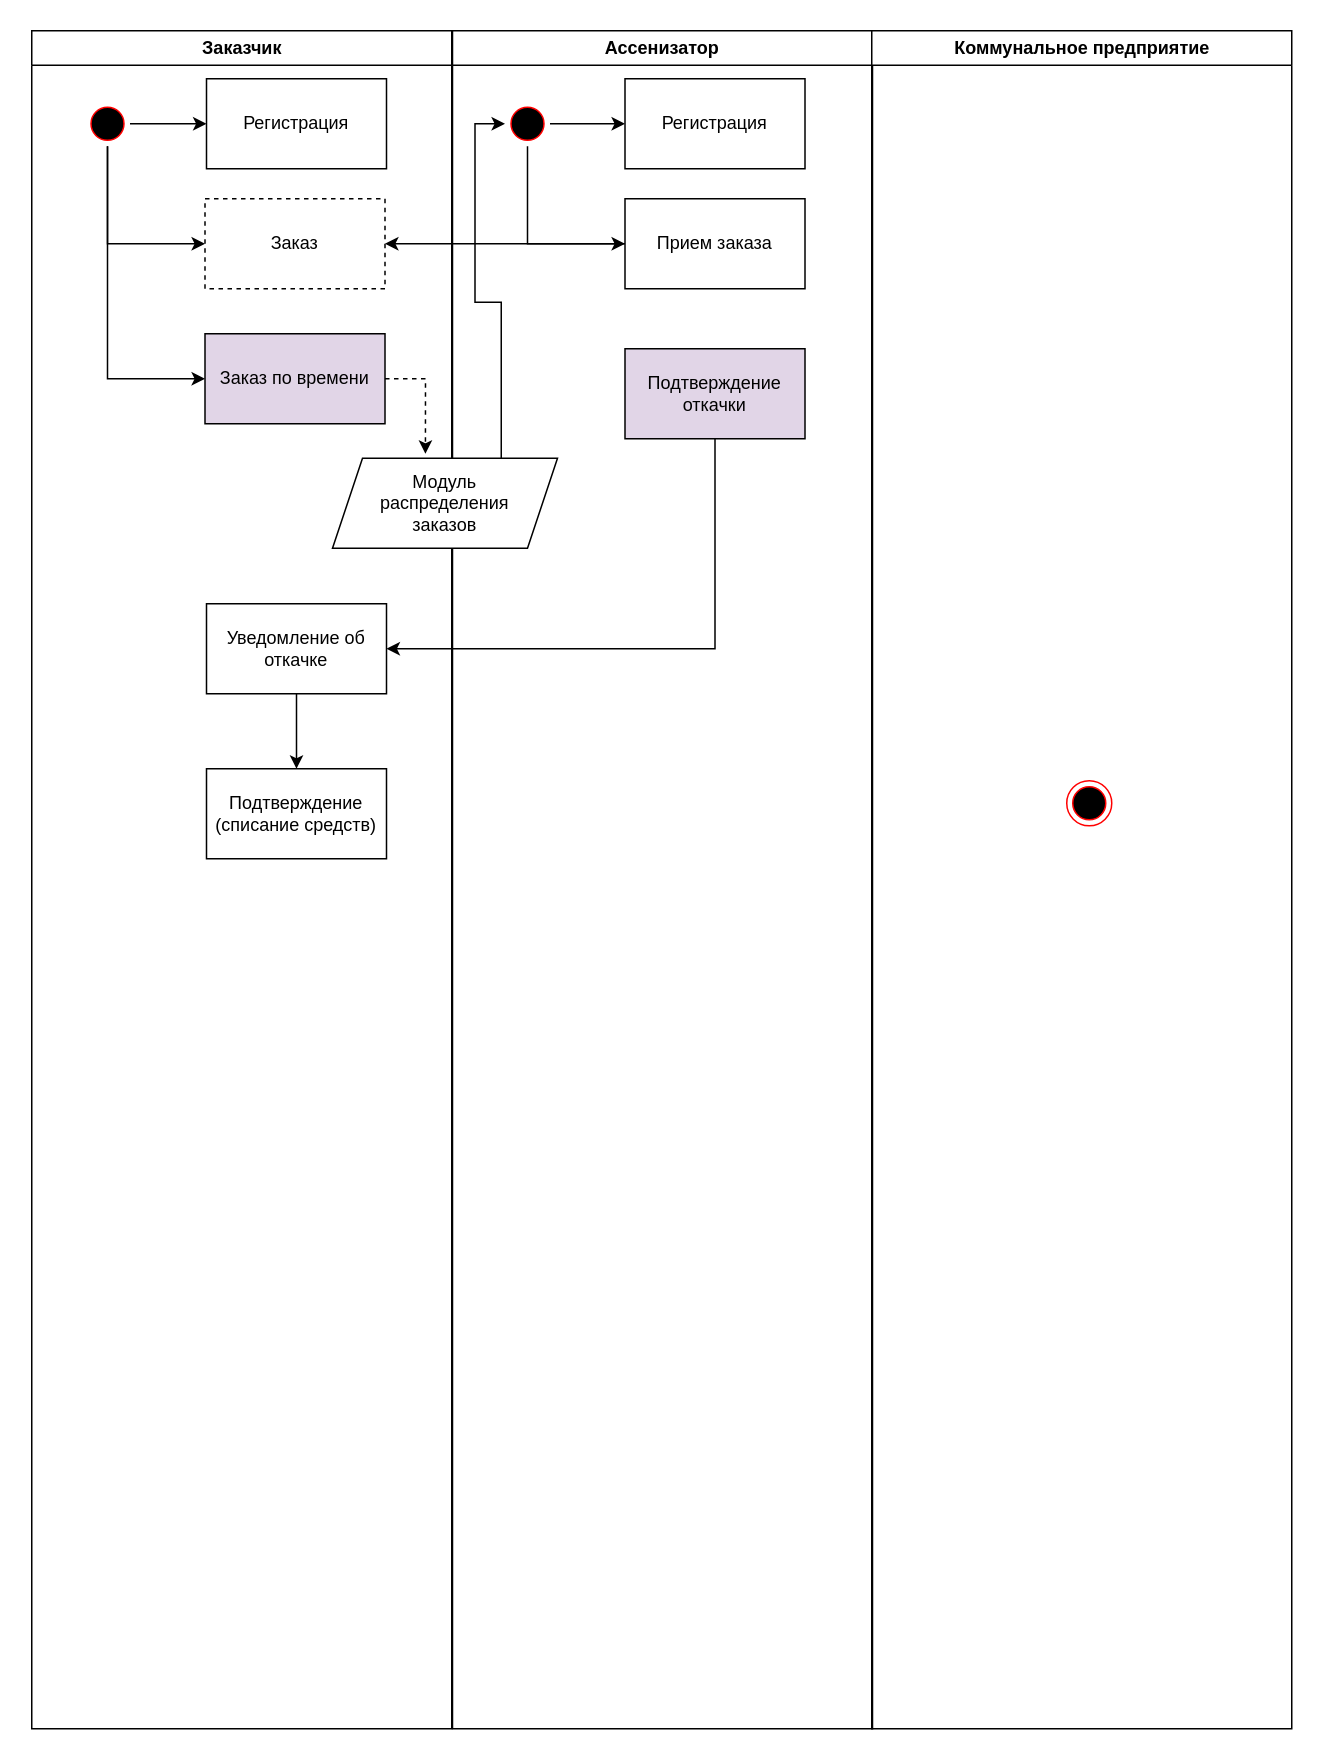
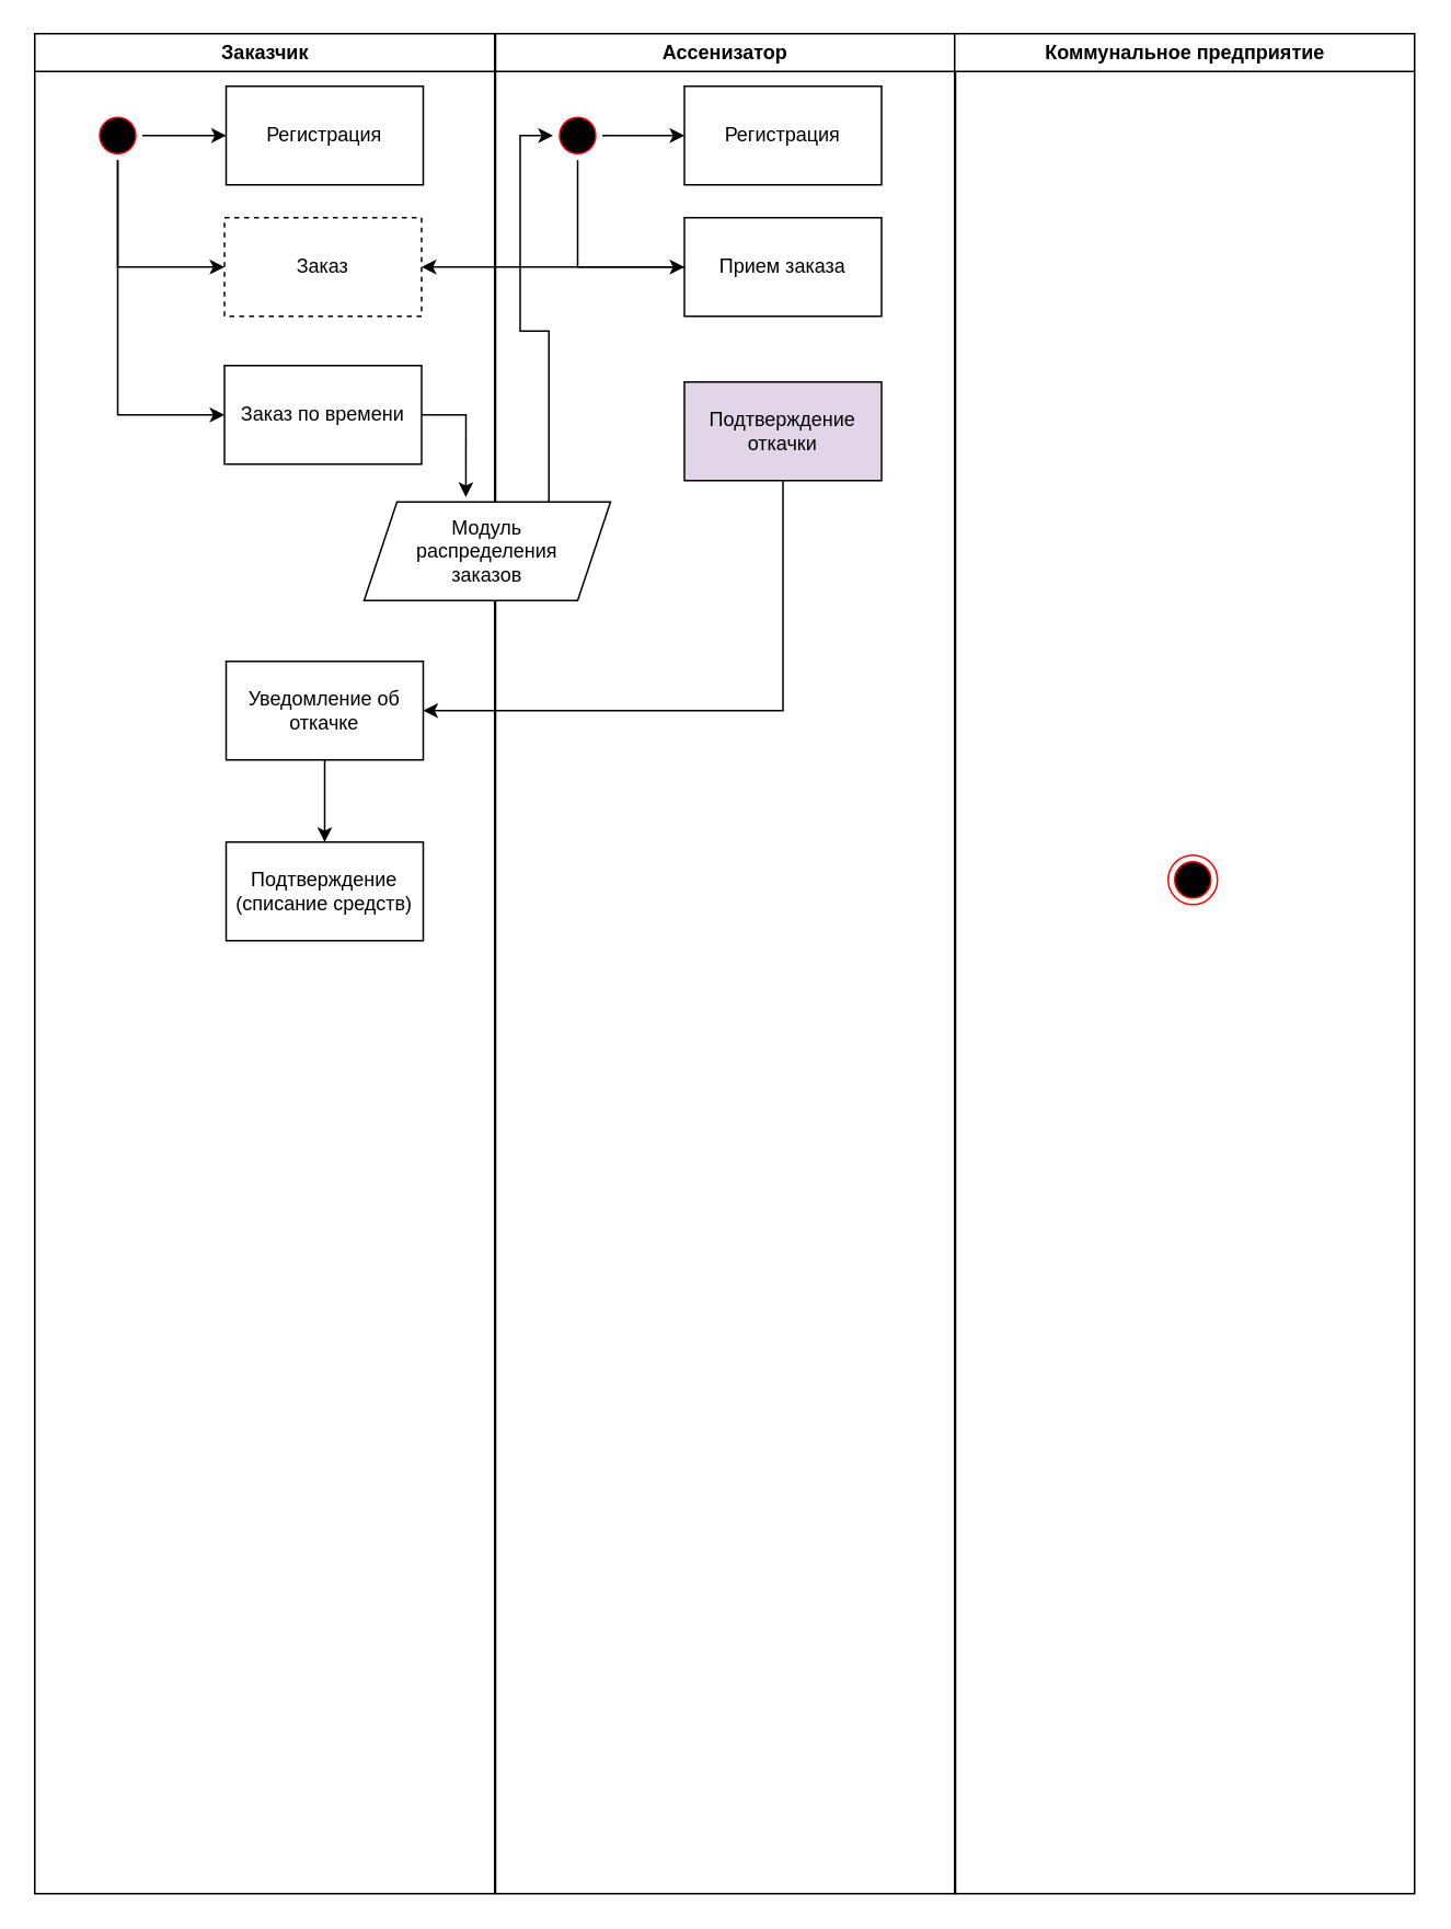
- <mxCell id="9" value="Заказ по времени" style="rounded=0;whiteSpace=wrap;html=1;fillColor=#e1d5e7;" vertex="1" parent="2"><mxGeometry x="115.5" y="202" width="120" height="60" as="geometry" /></mxCell>
+ <mxCell id="9" value="Заказ по времени" style="rounded=0;whiteSpace=wrap;html=1;" vertex="1" parent="2"><mxGeometry x="115.5" y="202" width="120" height="60" as="geometry" /></mxCell>
- <mxCell id="25" style="edgeStyle=orthogonalEdgeStyle;rounded=0;orthogonalLoop=1;jettySize=auto;html=1;entryX=0.413;entryY=-0.05;entryDx=0;entryDy=0;entryPerimeter=0;exitX=1;exitY=0.5;exitDx=0;exitDy=0;dashed=1;" edge="1" parent="1" source="9" target="19"><mxGeometry relative="1" as="geometry"><mxPoint x="286" y="312" as="targetPoint" /></mxGeometry></mxCell>
+ <mxCell id="25" style="edgeStyle=orthogonalEdgeStyle;rounded=0;orthogonalLoop=1;jettySize=auto;html=1;entryX=0.413;entryY=-0.05;entryDx=0;entryDy=0;entryPerimeter=0;exitX=1;exitY=0.5;exitDx=0;exitDy=0;" edge="1" parent="1" source="9" target="19"><mxGeometry relative="1" as="geometry"><mxPoint x="286" y="312" as="targetPoint" /></mxGeometry></mxCell>
